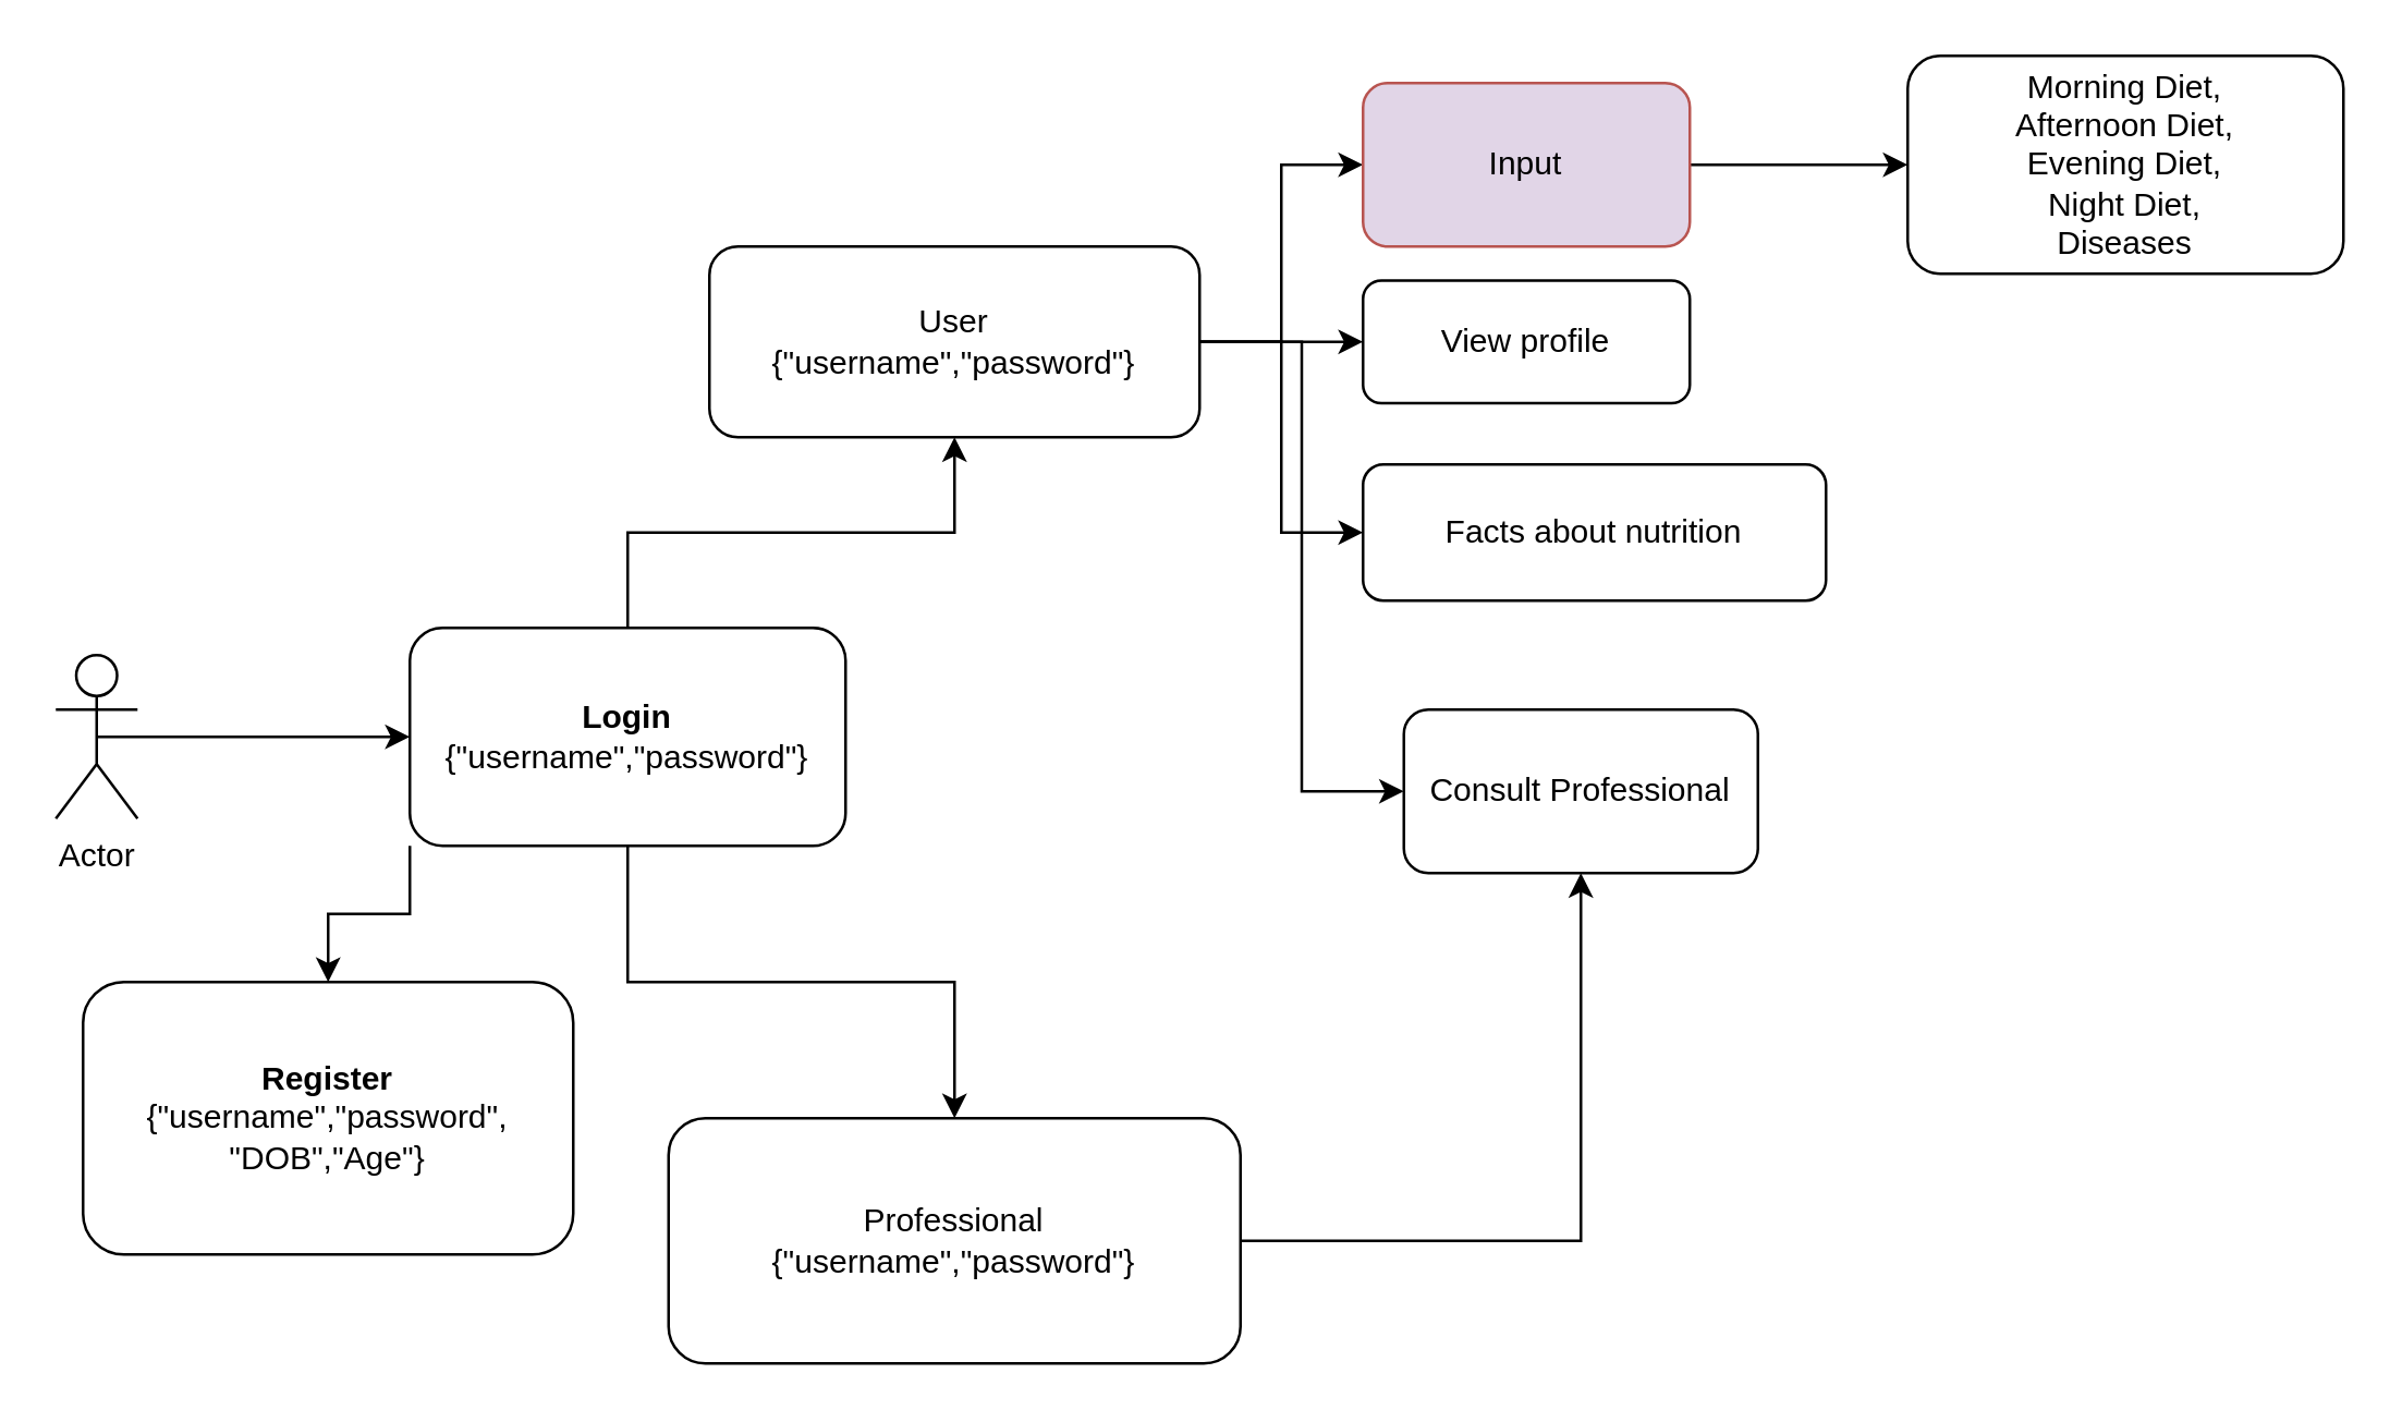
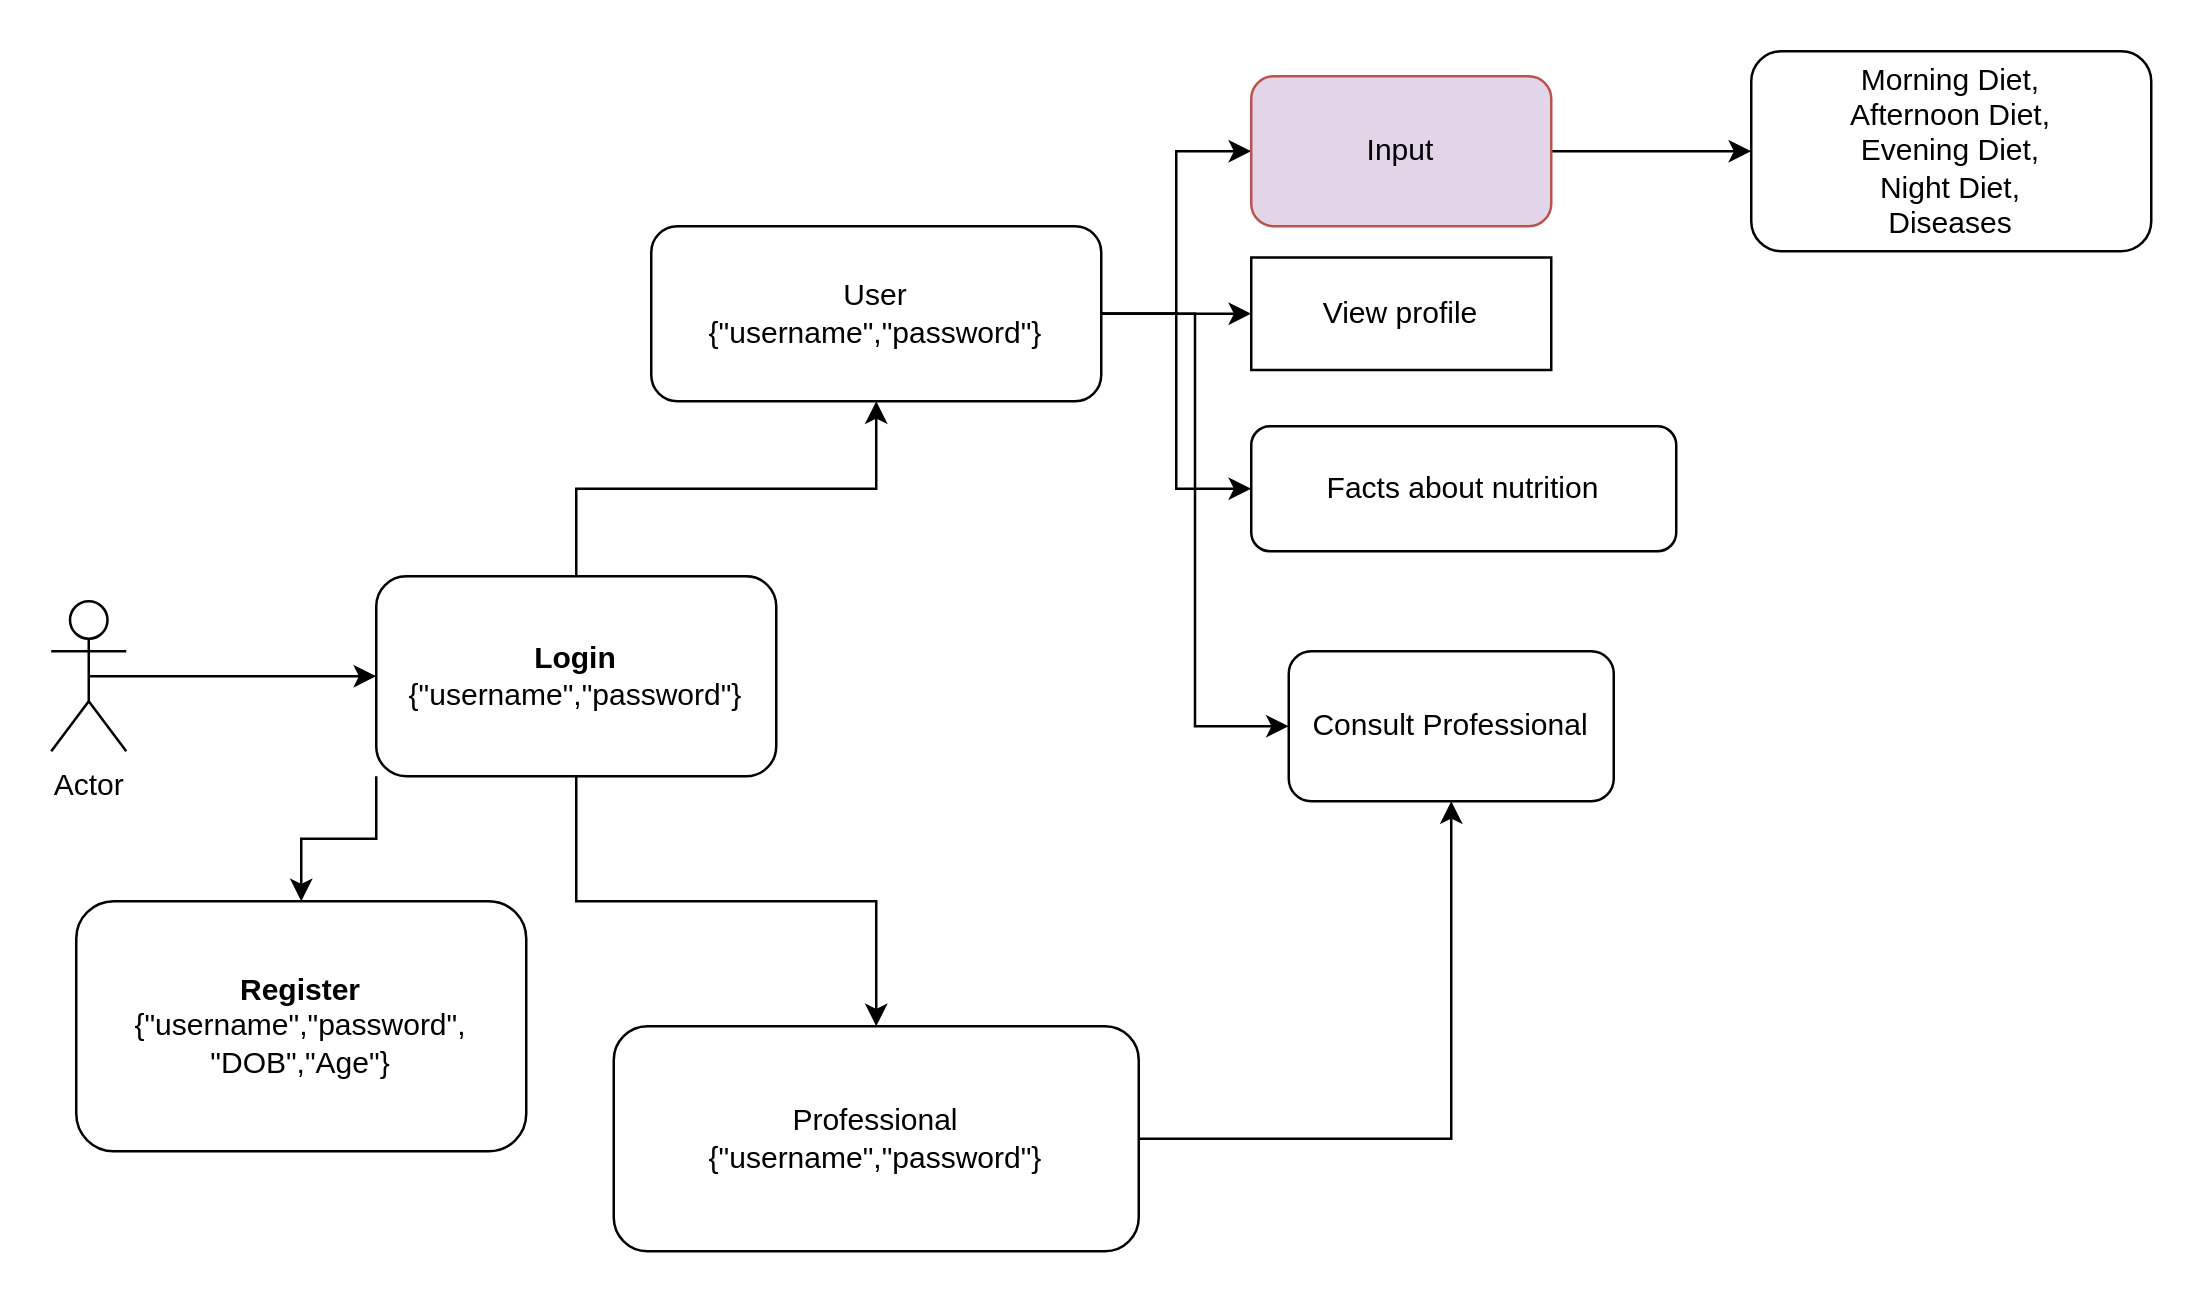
- <mxCell id="16" value="View profile" style="rounded=1;whiteSpace=wrap;html=1;" vertex="1" parent="1"><mxGeometry x="500" y="102.5" width="120" height="45" as="geometry" /></mxCell>
+ <mxCell id="16" value="View profile" style="whiteSpace=wrap;html=1;rounded=0;" vertex="1" parent="1"><mxGeometry x="500" y="102.5" width="120" height="45" as="geometry" /></mxCell>
